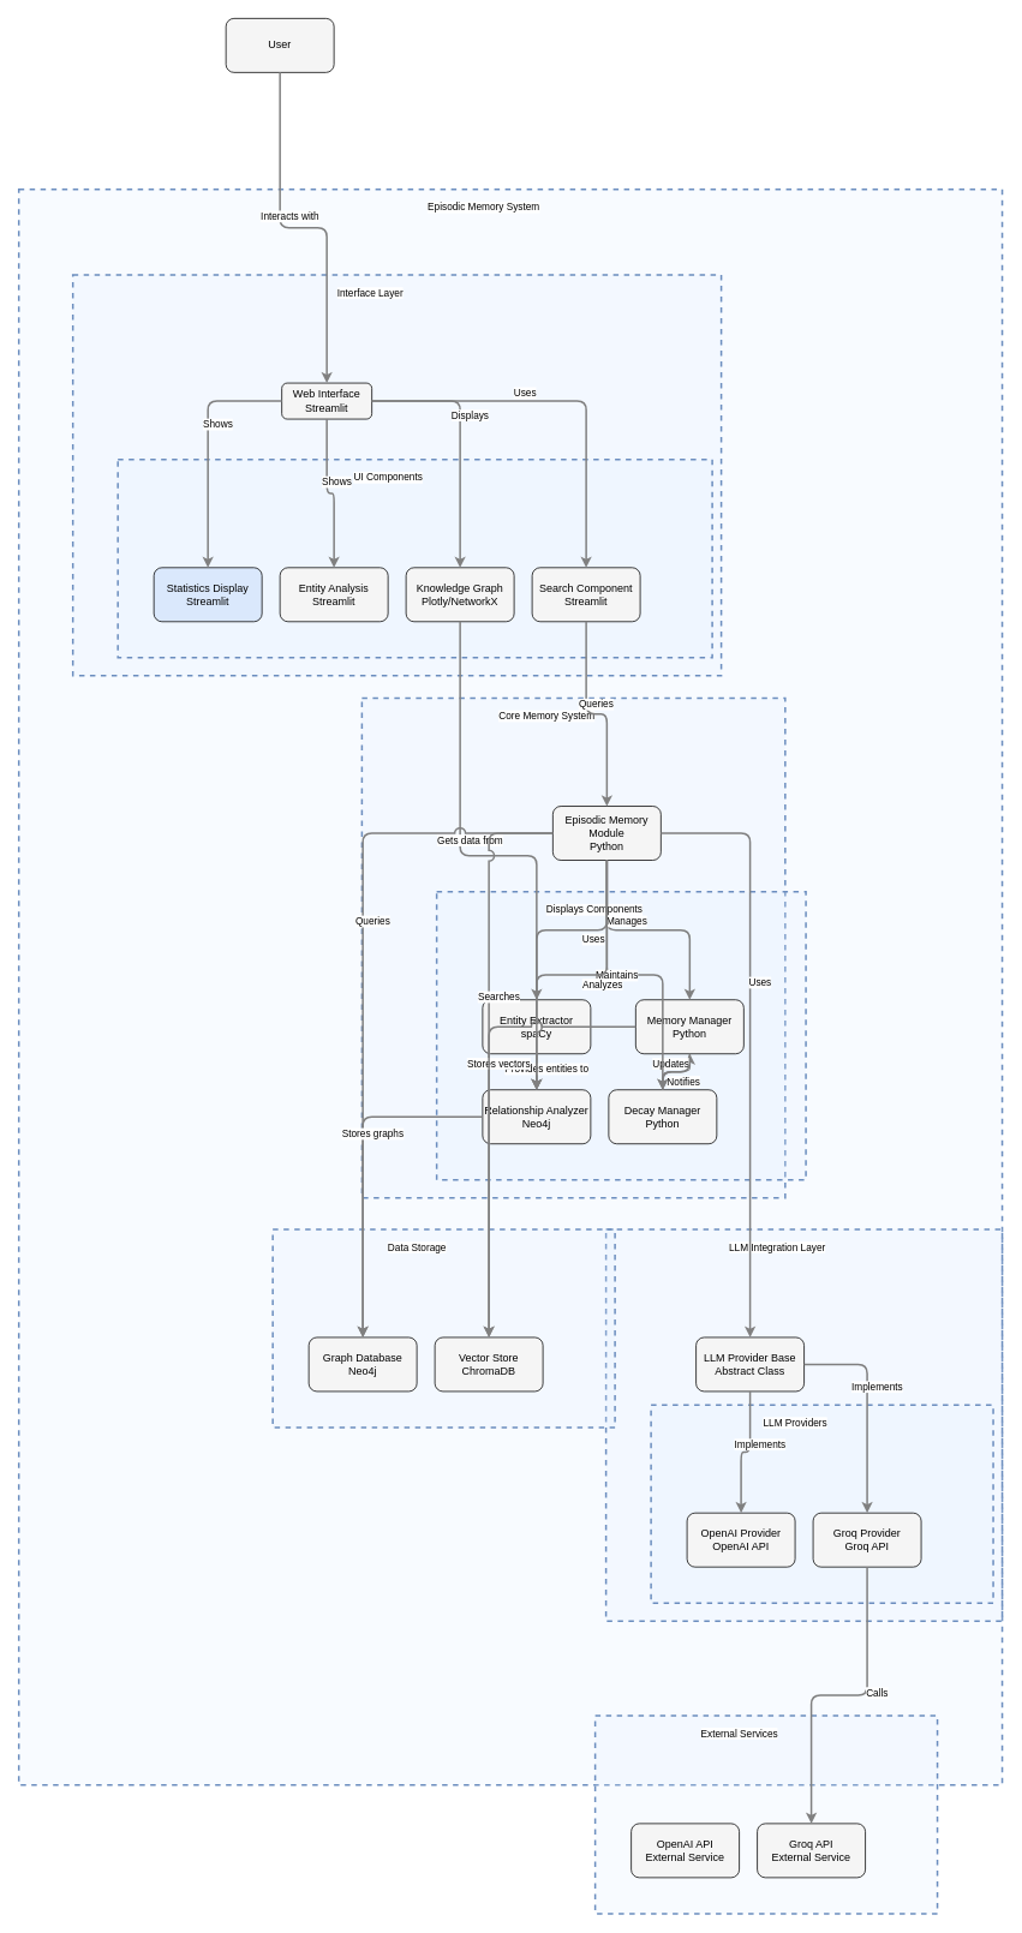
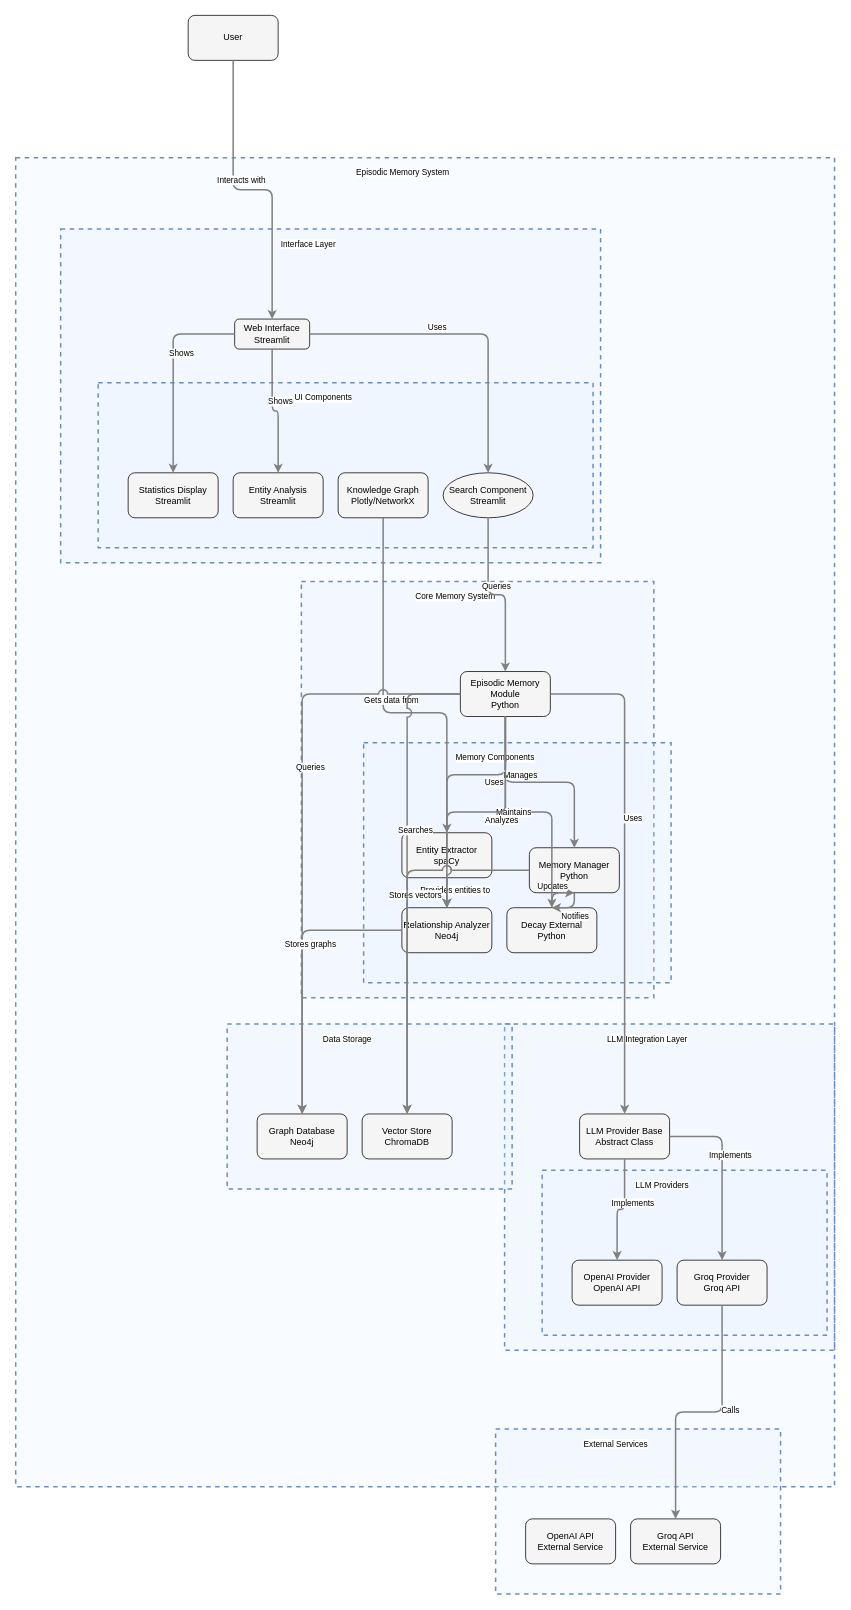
- <mxCell id="76" style="edgeStyle=orthogonalEdgeStyle;rounded=1;orthogonalLoop=1;jettySize=auto;html=1;strokeColor=#808080;strokeWidth=2;jumpStyle=arc;jumpSize=10;spacing=15;labelBackgroundColor=white;labelBorderColor=none" edge="1" parent="1" source="37" target="26"><mxGeometry relative="1" as="geometry" /></mxCell>
- <mxCell id="77" value="Displays" style="edgeLabel;html=1;align=center;verticalAlign=middle;resizable=0;points=[];" vertex="1" connectable="0" parent="76"><mxGeometry x="-0.2" y="10" relative="1" as="geometry"><mxPoint as="offset" /></mxGeometry></mxCell>
- <mxCell id="34" value="Statistics Display&lt;br&gt;Streamlit" style="rounded=1;whiteSpace=wrap;html=1;fillColor=#dae8fc;" vertex="1" parent="2"><mxGeometry x="40" y="120" width="120" height="60" as="geometry" /></mxCell>
+ <mxCell id="34" value="Statistics Display&lt;br&gt;Streamlit" style="rounded=1;whiteSpace=wrap;html=1;fillColor=#f5f5f5" vertex="1" parent="2"><mxGeometry x="40" y="120" width="120" height="60" as="geometry" /></mxCell>
- <mxCell id="33" value="Search Component&lt;br&gt;Streamlit" style="rounded=1;whiteSpace=wrap;html=1;fillColor=#f5f5f5" vertex="1" parent="2"><mxGeometry x="460" y="120" width="120" height="60" as="geometry" /></mxCell>
+ <mxCell id="33" value="Search Component&lt;br&gt;Streamlit" style="ellipse;whiteSpace=wrap;html=1;fillColor=#f5f5f5;" vertex="1" parent="2"><mxGeometry x="460" y="120" width="120" height="60" as="geometry" /></mxCell>
- <mxCell id="5" value="Displays Components" style="edgeLabel;html=1;align=center;verticalAlign=middle;resizable=0;labelBackgroundColor=white;spacing=5" vertex="1" parent="10"><mxGeometry x="91" y="223" width="334" height="24" as="geometry" /></mxCell>
+ <mxCell id="5" value="Memory Components" style="edgeLabel;html=1;align=center;verticalAlign=middle;resizable=0;labelBackgroundColor=white;spacing=5" vertex="1" parent="10"><mxGeometry x="91" y="223" width="334" height="24" as="geometry" /></mxCell>
- <mxCell id="28" value="Memory Manager&lt;br&gt;Python" style="rounded=1;whiteSpace=wrap;html=1;fillColor=#f5f5f5" vertex="1" parent="4"><mxGeometry x="221" y="120" width="120" height="60" as="geometry" /></mxCell>
+ <mxCell id="28" value="Memory Manager&lt;br&gt;Python" style="rounded=1;whiteSpace=wrap;html=1;fillColor=#f5f5f5" vertex="1" parent="4"><mxGeometry x="221" y="140" width="120" height="60" as="geometry" /></mxCell>
- <mxCell id="20" value="Decay Manager&lt;br&gt;Python" style="rounded=1;whiteSpace=wrap;html=1;fillColor=#f5f5f5" vertex="1" parent="4"><mxGeometry x="191" y="220" width="120" height="60" as="geometry" /></mxCell>
+ <mxCell id="20" value="Decay External&lt;br&gt;Python" style="rounded=1;whiteSpace=wrap;html=1;fillColor=#f5f5f5" vertex="1" parent="4"><mxGeometry x="191" y="220" width="120" height="60" as="geometry" /></mxCell>
